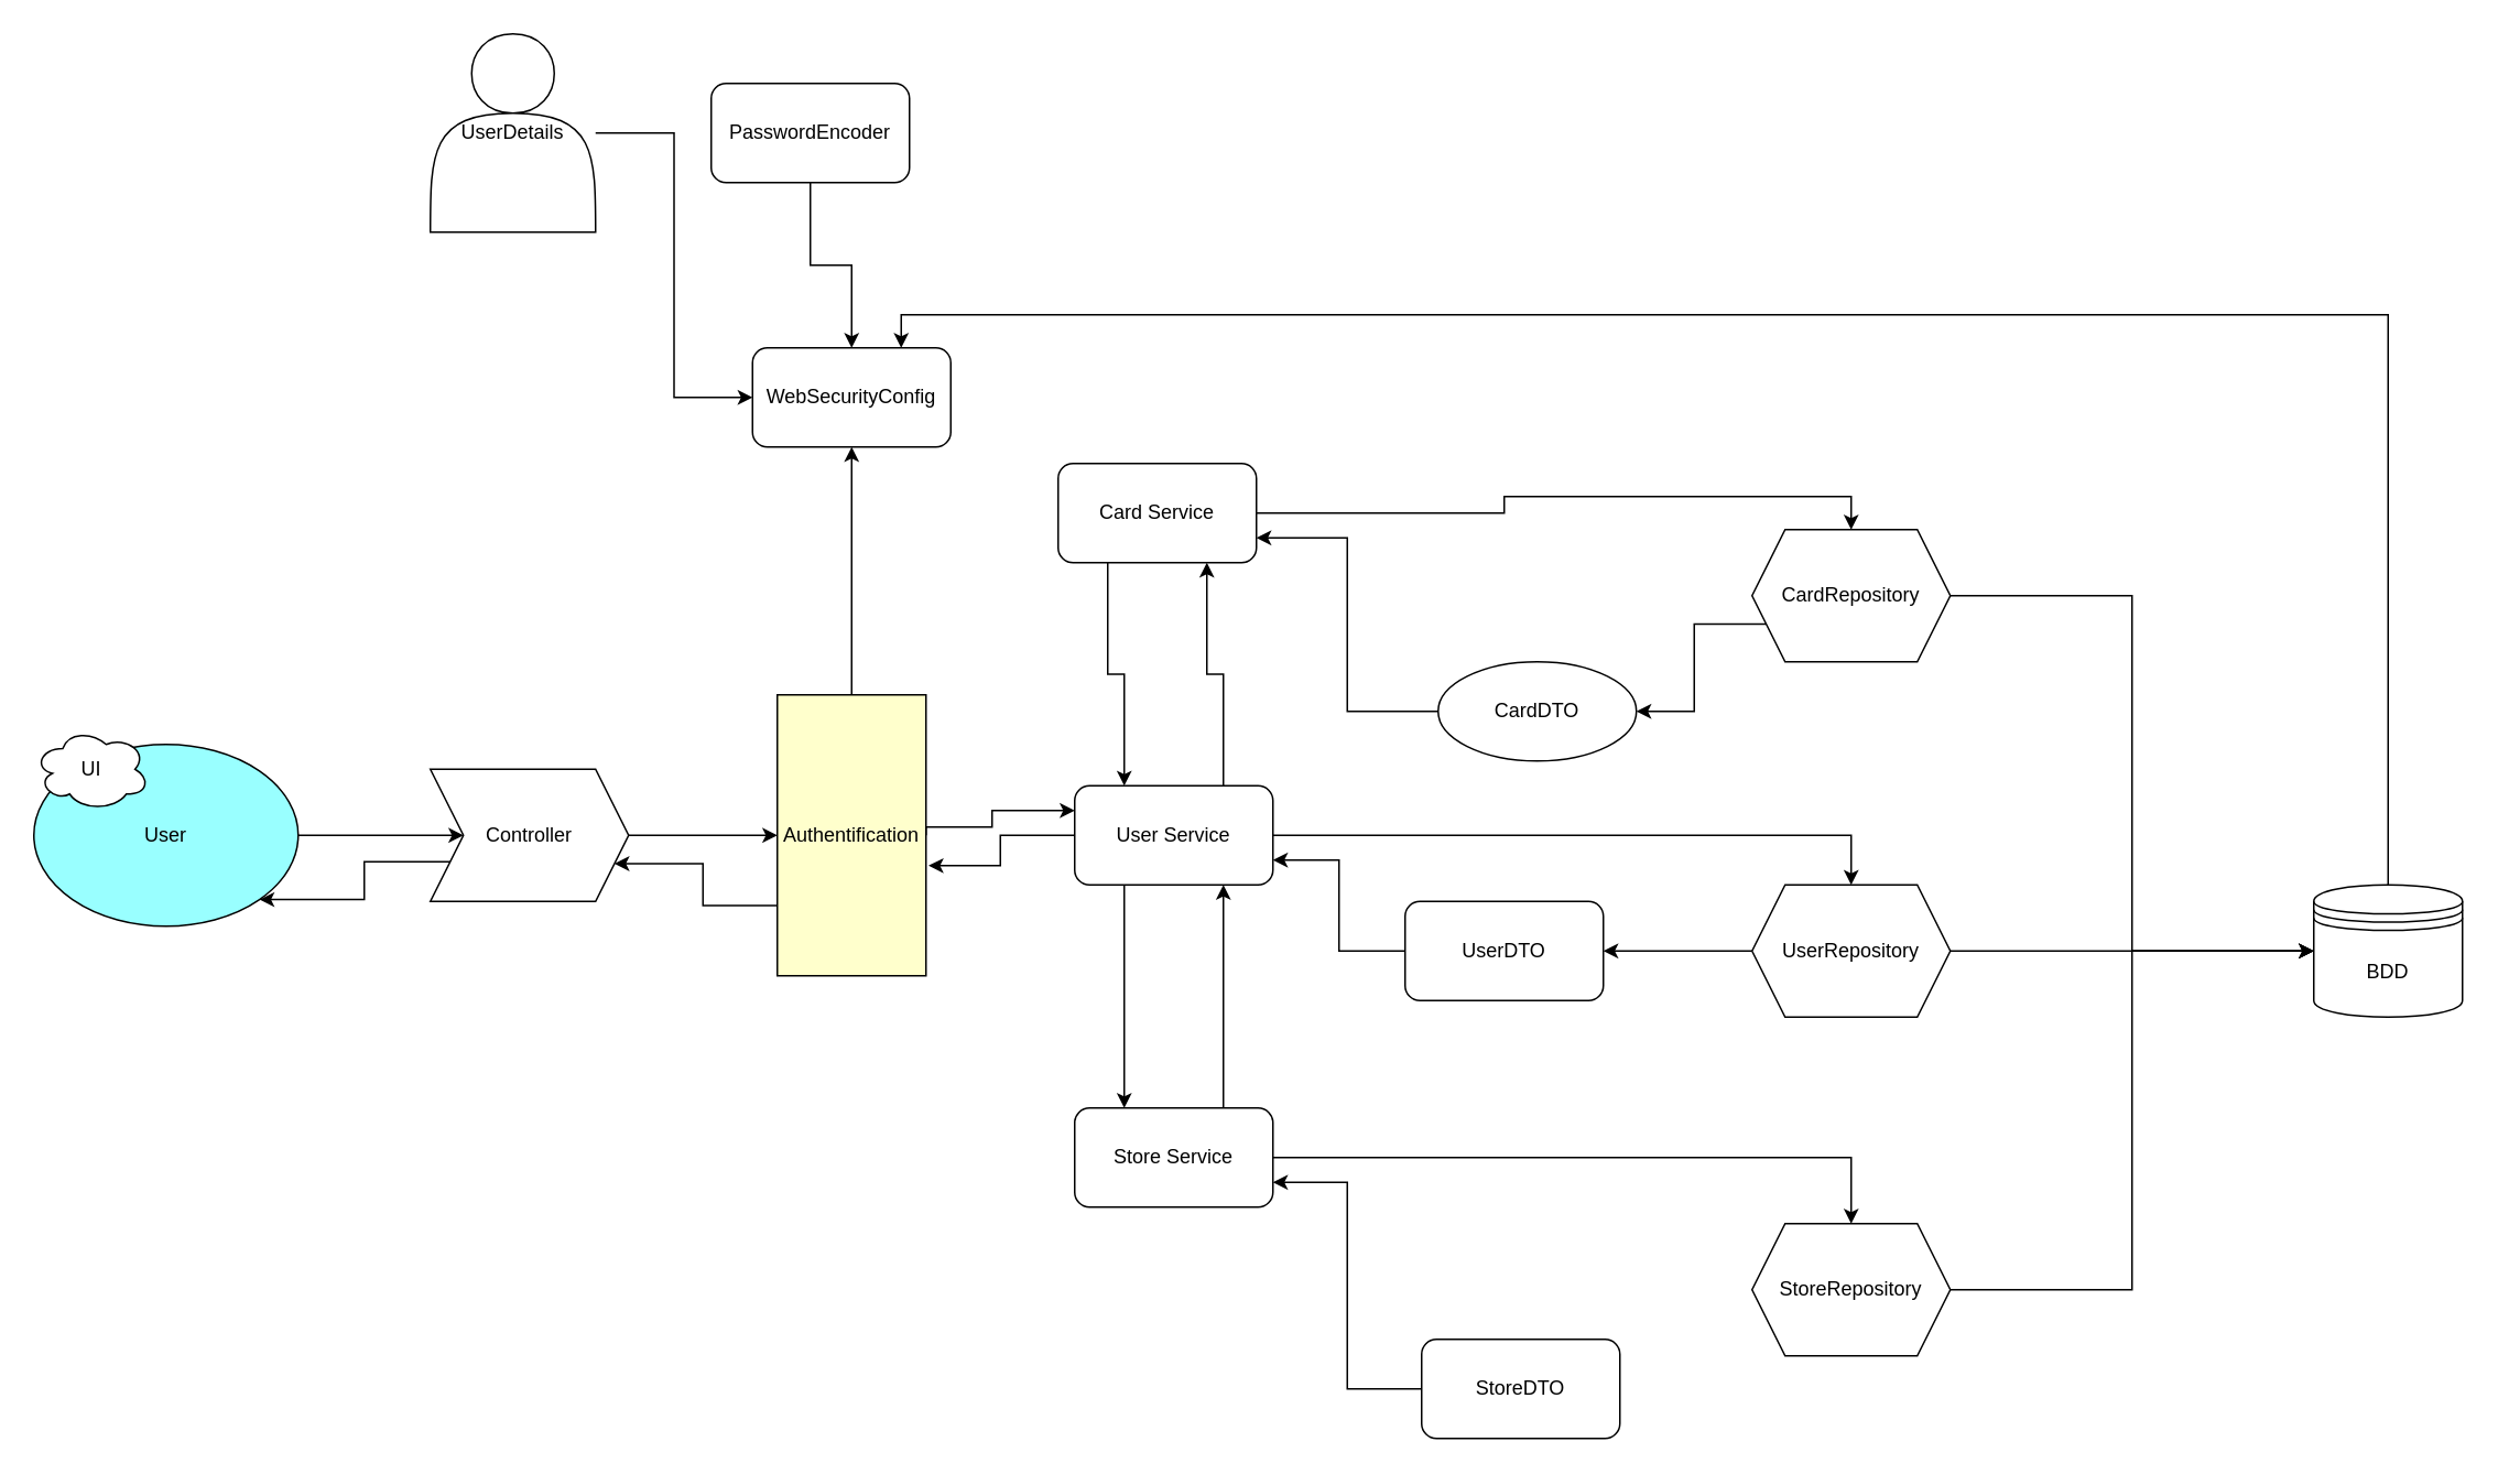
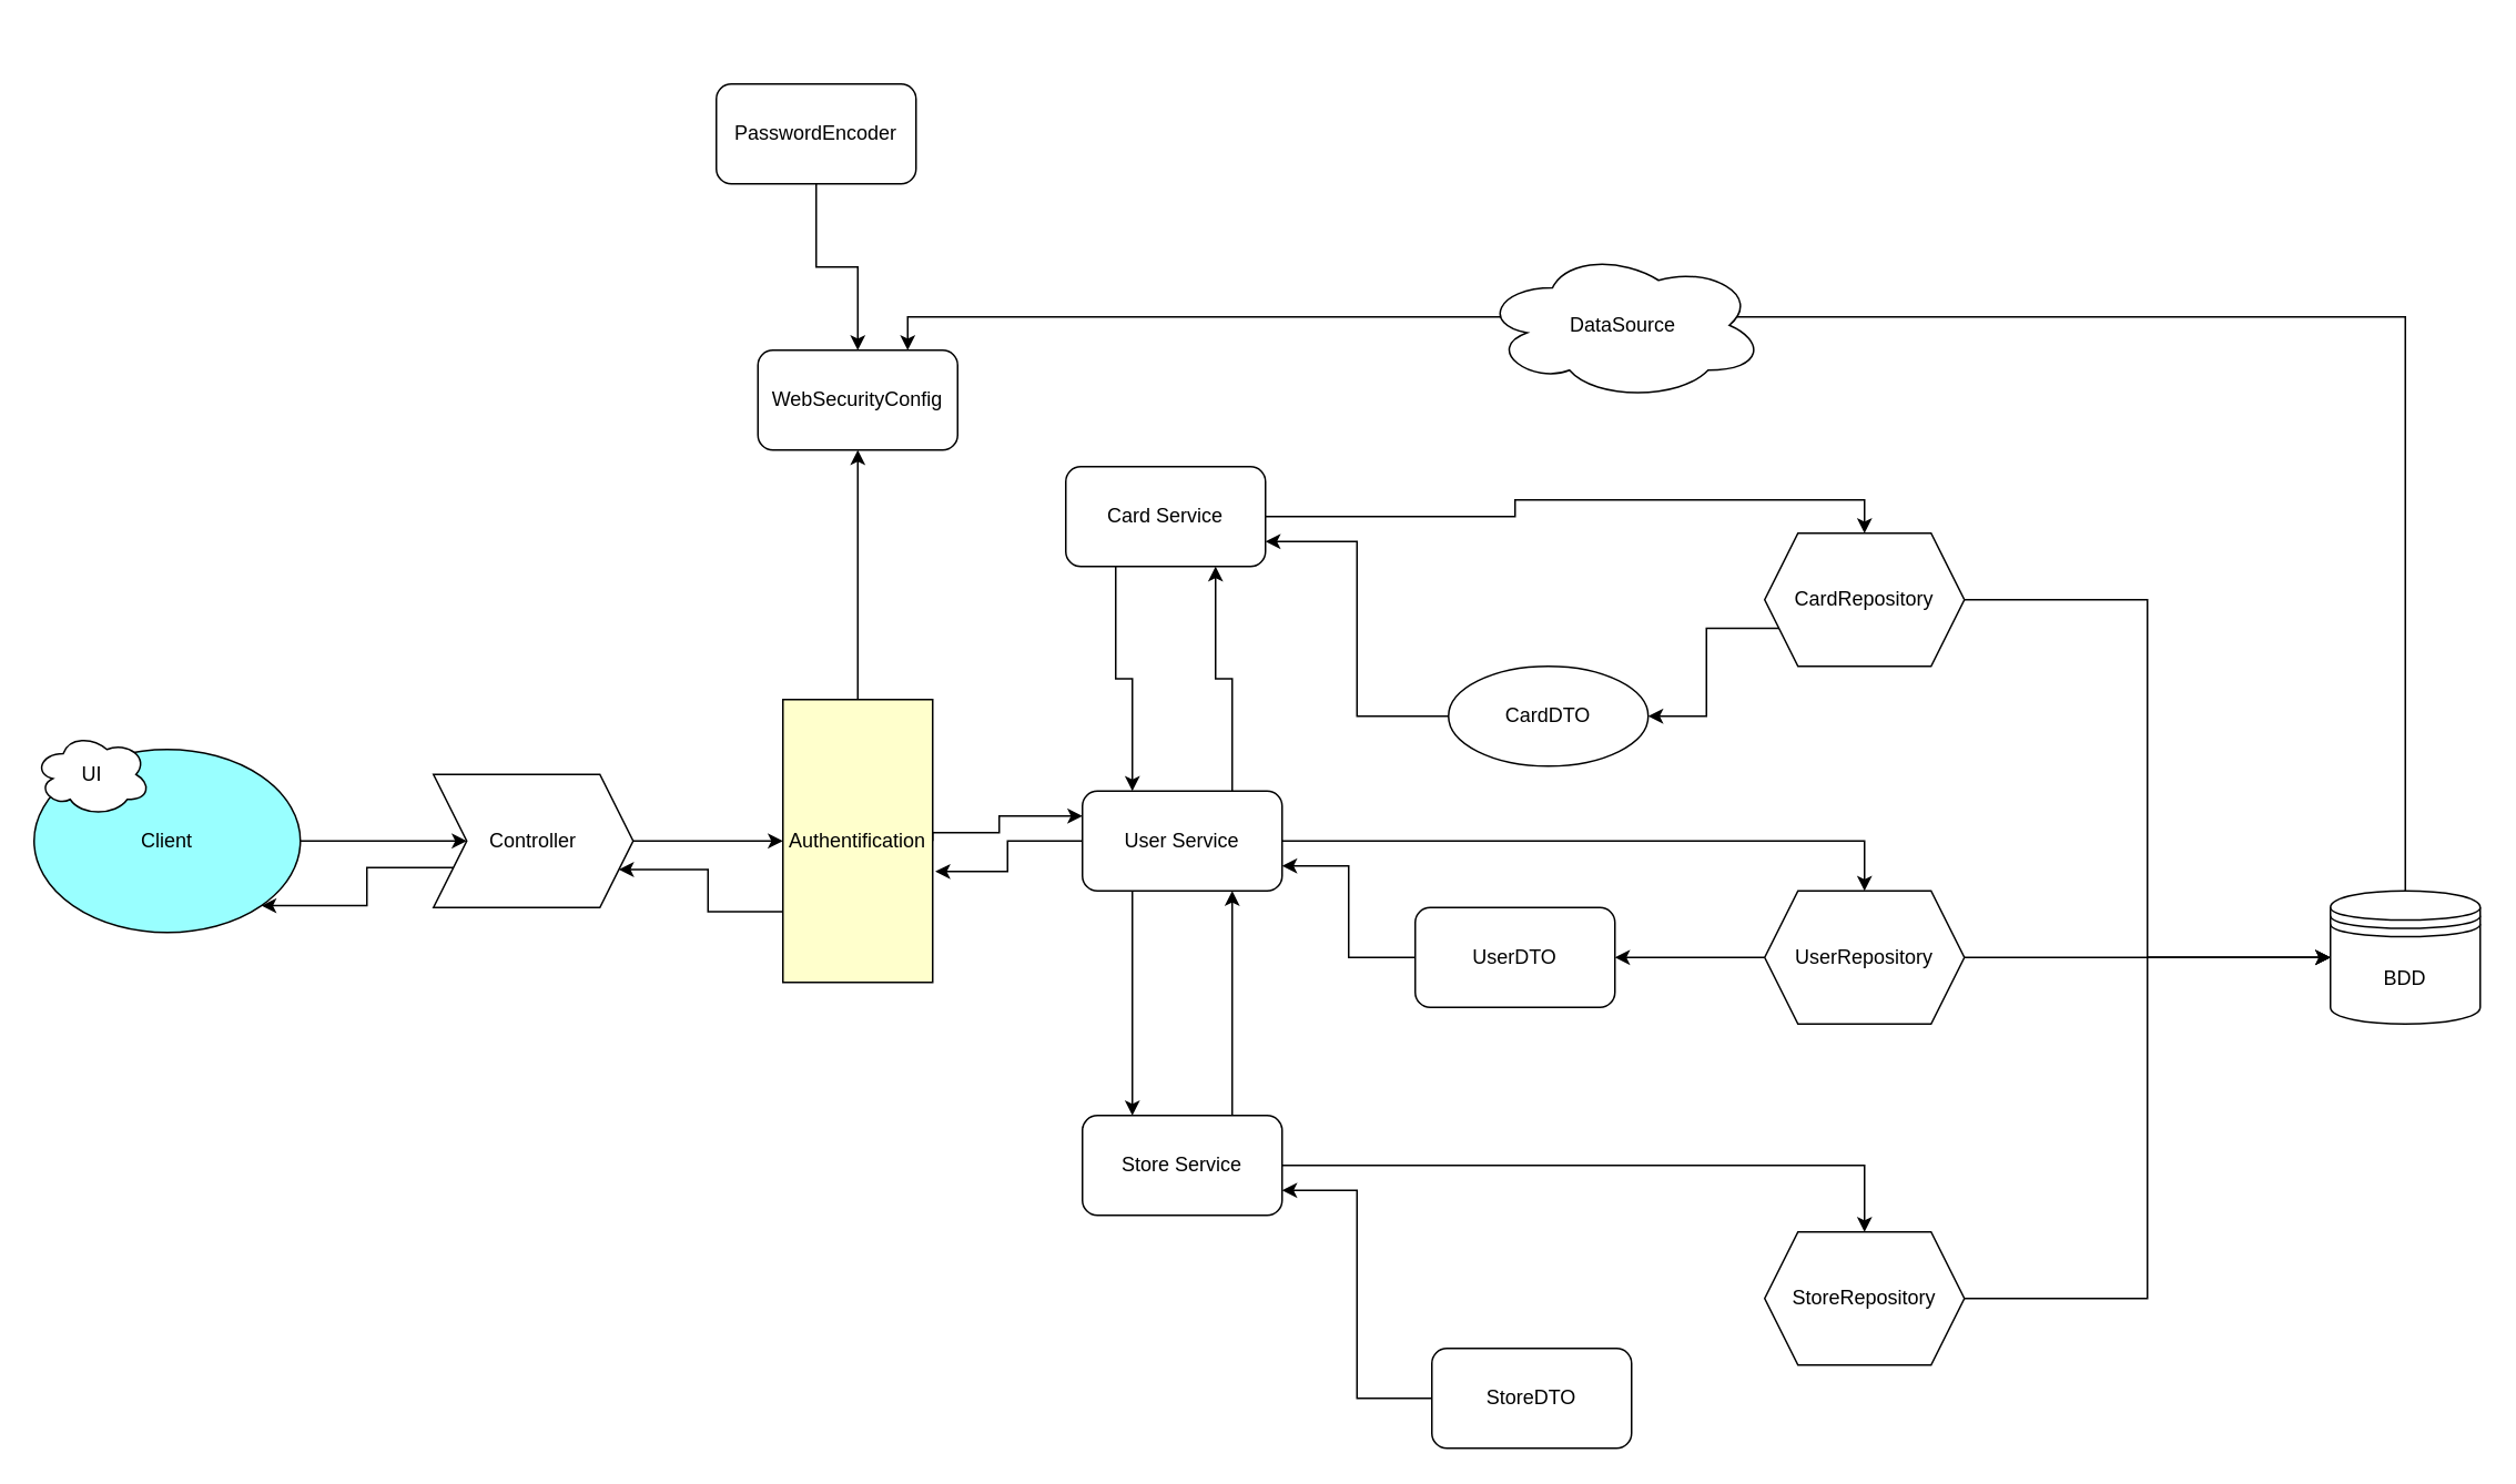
- <mxCell id="40" value="UserDetails" style="shape=actor;whiteSpace=wrap;html=1;" vertex="1" parent="1"><mxGeometry x="260" y="20" width="100" height="120" as="geometry" /></mxCell>
- <mxCell id="39" style="edgeStyle=orthogonalEdgeStyle;rounded=0;orthogonalLoop=1;jettySize=auto;html=1;entryX=0;entryY=0.5;entryDx=0;entryDy=0;" edge="1" parent="1" source="40" target="41"><mxGeometry relative="1" as="geometry" /></mxCell>
+ <mxCell id="44" value="DataSource" style="ellipse;shape=cloud;whiteSpace=wrap;html=1;" vertex="1" parent="1"><mxGeometry x="890" y="150" width="170" height="90" as="geometry" /></mxCell>
- <mxCell id="3" value="User" style="ellipse;whiteSpace=wrap;html=1;fillColor=#99FFFF;" vertex="1" parent="1"><mxGeometry x="20" y="450" width="160" height="110" as="geometry" /></mxCell>
+ <mxCell id="3" value="Client" style="ellipse;whiteSpace=wrap;html=1;fillColor=#99FFFF;" vertex="1" parent="1"><mxGeometry x="20" y="450" width="160" height="110" as="geometry" /></mxCell>
